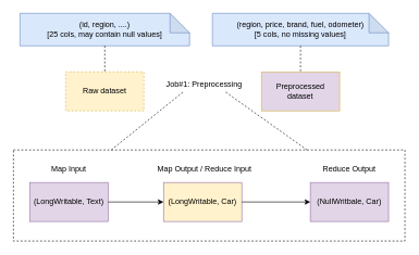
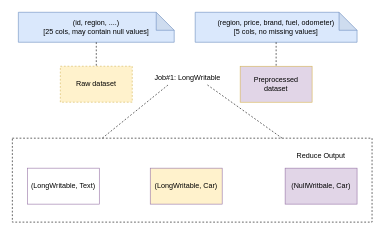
- <mxCell id="8" value="Job#1: Preprocessing" style="text;html=1;strokeColor=none;fillColor=none;align=center;verticalAlign=middle;whiteSpace=wrap;rounded=0;" vertex="1" parent="1"><mxGeometry x="250" y="120" width="125" height="20" as="geometry" /></mxCell>
+ <mxCell id="8" value="Job#1: LongWritable" style="text;html=1;strokeColor=none;fillColor=none;align=center;verticalAlign=middle;whiteSpace=wrap;rounded=0;" vertex="1" parent="1"><mxGeometry x="250" y="120" width="125" height="20" as="geometry" /></mxCell>
- <mxCell id="12" value="Map Input" style="text;html=1;strokeColor=none;fillColor=none;align=center;verticalAlign=middle;whiteSpace=wrap;rounded=0;" vertex="1" parent="1"><mxGeometry x="70" y="250" width="70" height="20" as="geometry" /></mxCell>
- <mxCell id="13" value="Map Output / Reduce Input" style="text;html=1;strokeColor=none;fillColor=none;align=center;verticalAlign=middle;whiteSpace=wrap;rounded=0;" vertex="1" parent="1"><mxGeometry x="237.5" y="250" width="150" height="20" as="geometry" /></mxCell>
- <mxCell id="9" value="(LongWritable, Text)" style="rounded=0;whiteSpace=wrap;html=1;fillColor=#e1d5e7;strokeColor=#9673a6;" vertex="1" parent="1"><mxGeometry x="45" y="280" width="120" height="60" as="geometry" /></mxCell>
+ <mxCell id="9" value="(LongWritable, Text)" style="rounded=0;whiteSpace=wrap;html=1;fillColor=#ffffff;strokeColor=#9673a6;" vertex="1" parent="1"><mxGeometry x="45" y="280" width="120" height="60" as="geometry" /></mxCell>
- <mxCell id="15" value="" style="endArrow=classic;html=1;exitX=1;exitY=0.5;exitDx=0;exitDy=0;entryX=0;entryY=0.5;entryDx=0;entryDy=0;" edge="1" parent="1" source="9" target="10"><mxGeometry width="50" height="50" relative="1" as="geometry"><mxPoint x="140" y="440" as="sourcePoint" /><mxPoint x="190" y="390" as="targetPoint" /></mxGeometry></mxCell>
- <mxCell id="16" value="" style="endArrow=classic;html=1;exitX=1;exitY=0.5;exitDx=0;exitDy=0;entryX=0;entryY=0.5;entryDx=0;entryDy=0;" edge="1" parent="1" source="10" target="11"><mxGeometry width="50" height="50" relative="1" as="geometry"><mxPoint x="410" y="420" as="sourcePoint" /><mxPoint x="460" y="370" as="targetPoint" /></mxGeometry></mxCell>
